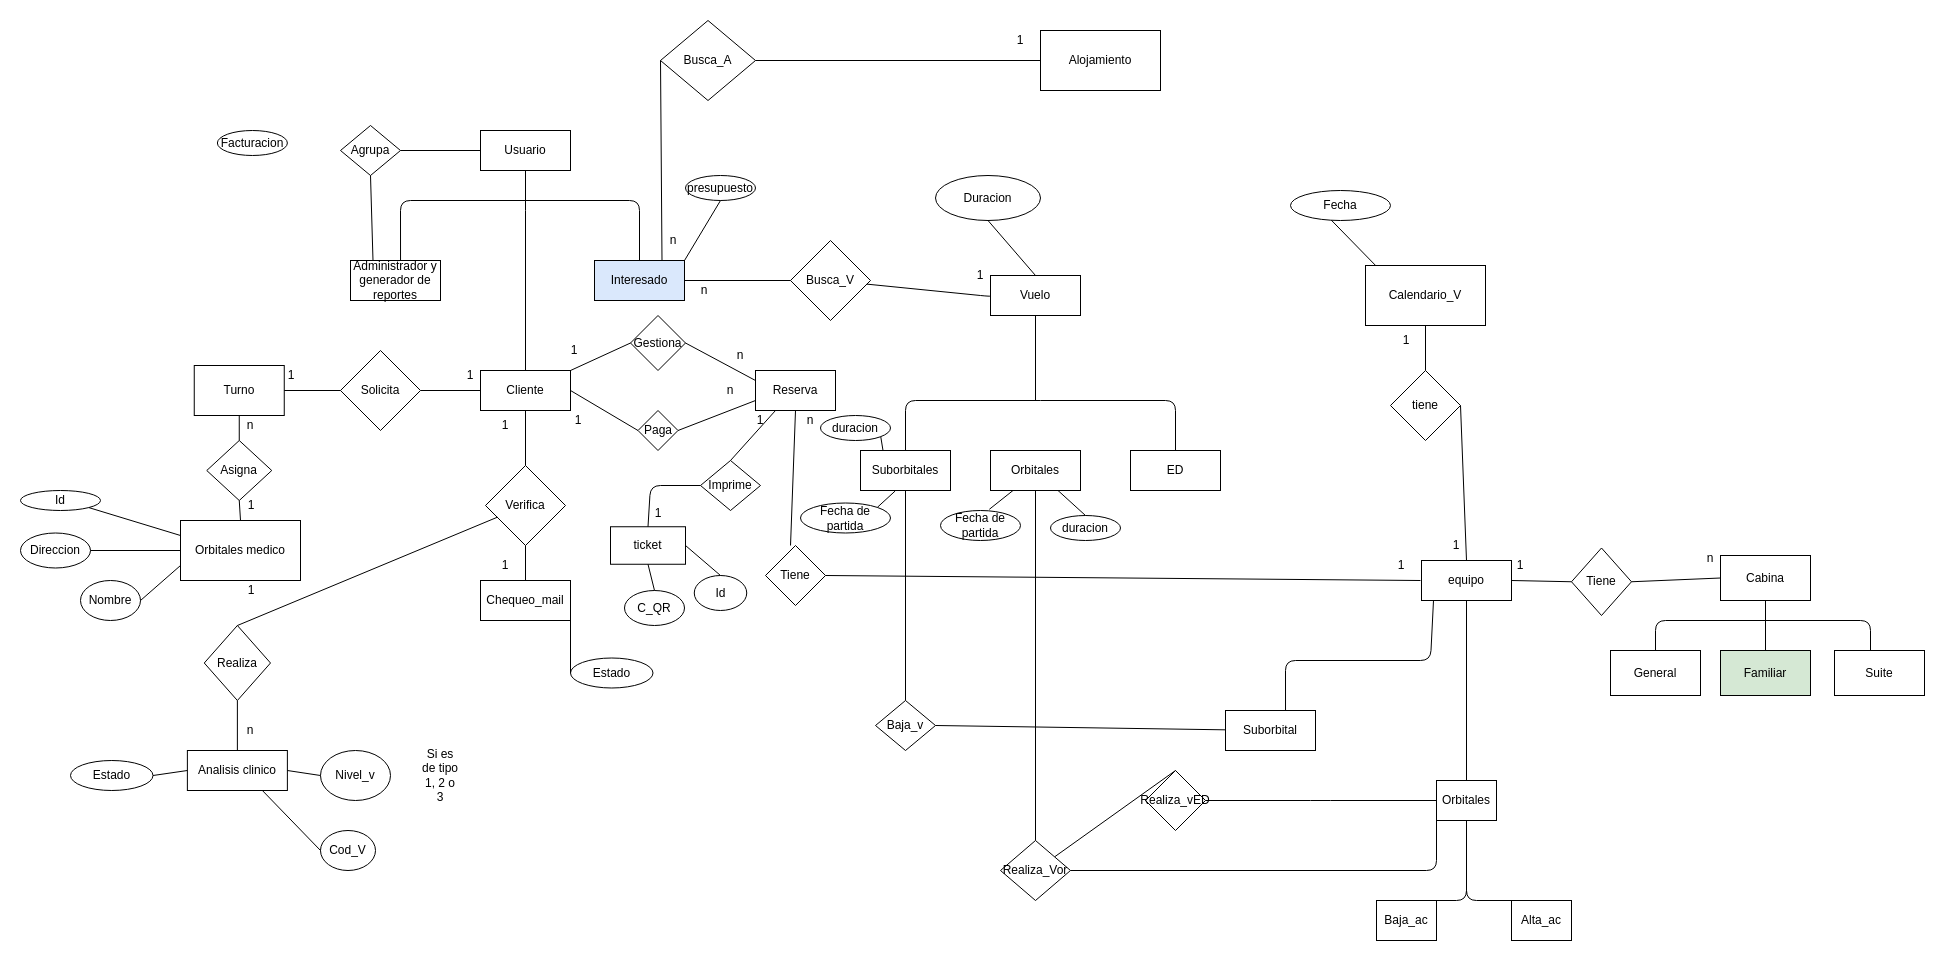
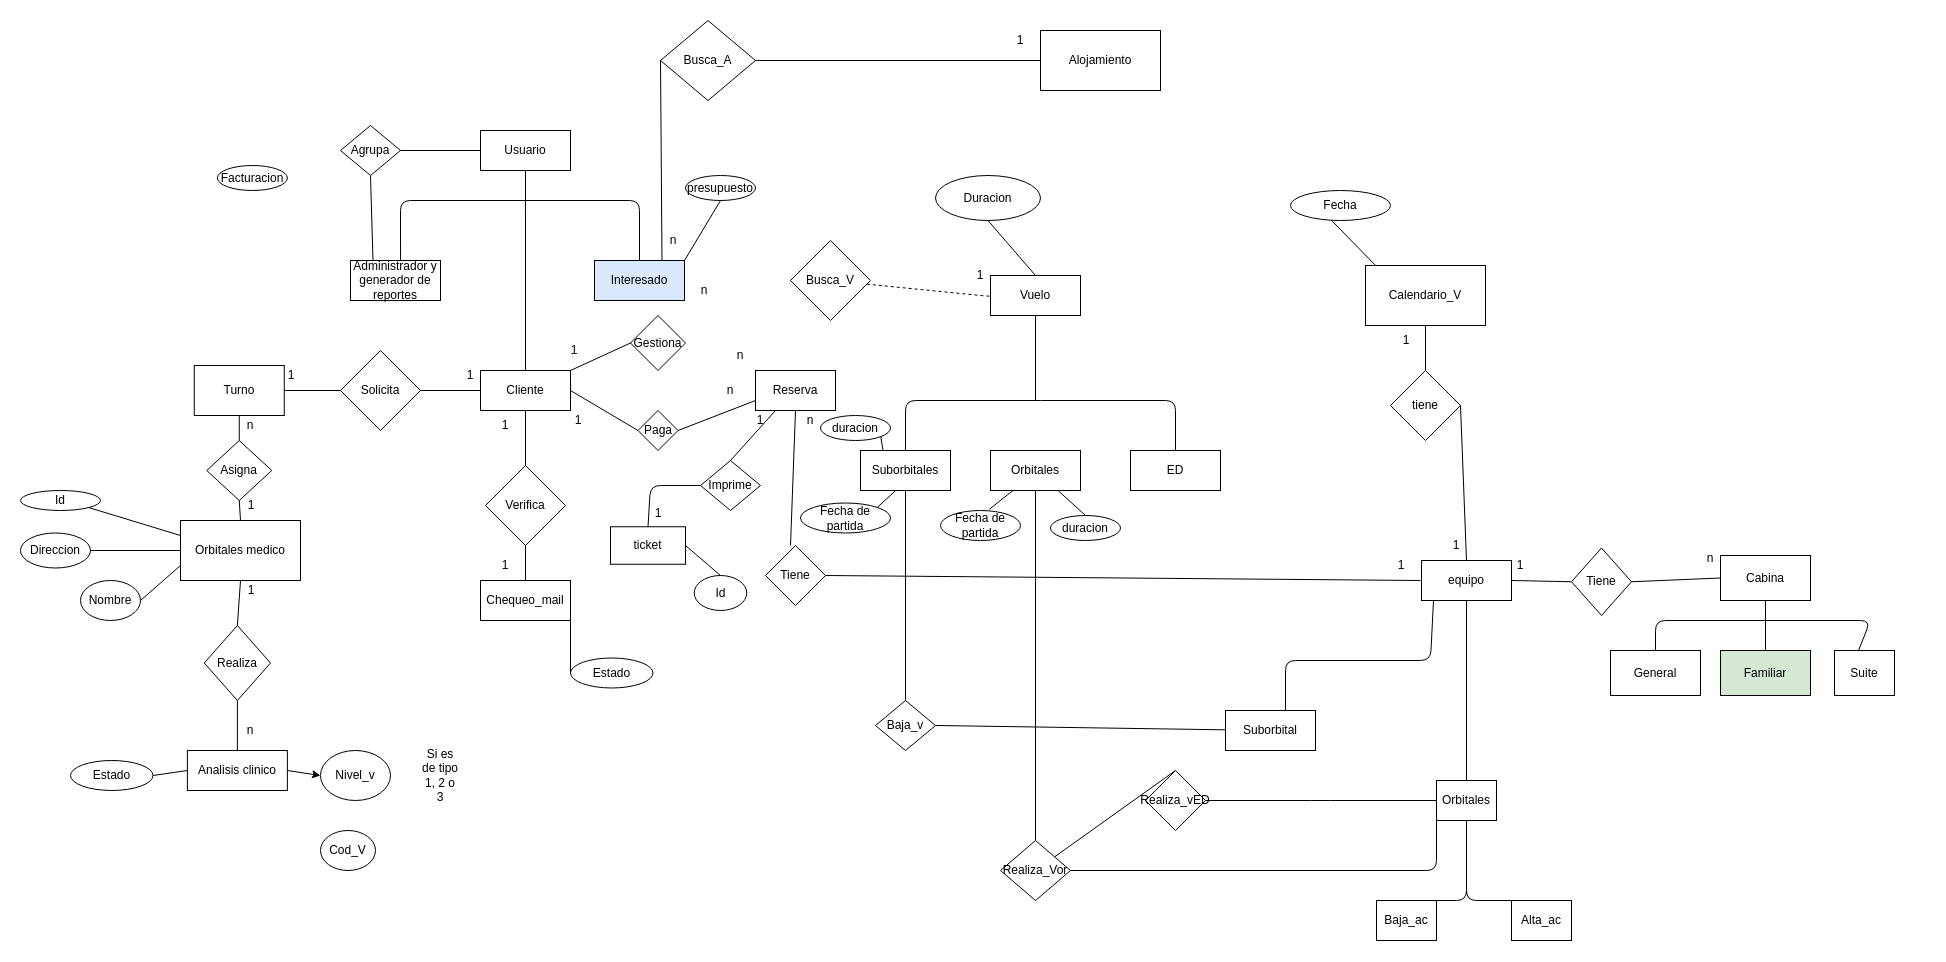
- <mxCell id="35" value="Facturacion" style="ellipse;whiteSpace=wrap;html=1;" vertex="1" parent="1"><mxGeometry x="216.88" y="130" width="70" height="25" as="geometry" /></mxCell>
+ <mxCell id="35" value="Facturacion" style="ellipse;whiteSpace=wrap;html=1;" vertex="1" parent="1"><mxGeometry x="216.88" y="165" width="70" height="25" as="geometry" /></mxCell>
- <mxCell id="30" value="" style="endArrow=none;html=1;exitX=1;exitY=0.5;exitDx=0;exitDy=0;entryX=0;entryY=0.5;entryDx=0;entryDy=0;" edge="1" parent="1" source="5" target="15"><mxGeometry width="50" height="50" relative="1" as="geometry"><mxPoint x="910" y="290" as="sourcePoint" /><mxPoint x="960" y="240" as="targetPoint" /></mxGeometry></mxCell>
- <mxCell id="31" value="" style="endArrow=none;html=1;entryX=0;entryY=0.5;entryDx=0;entryDy=0;" edge="1" parent="1" source="15" target="6"><mxGeometry width="50" height="50" relative="1" as="geometry"><mxPoint x="910" y="290" as="sourcePoint" /><mxPoint x="960" y="240" as="targetPoint" /><Array as="points"><mxPoint x="990" y="296" /></Array></mxGeometry></mxCell>
+ <mxCell id="31" value="" style="endArrow=none;html=1;entryX=0;entryY=0.5;entryDx=0;entryDy=0;dashed=1;" edge="1" parent="1" source="15" target="6"><mxGeometry width="50" height="50" relative="1" as="geometry"><mxPoint x="910" y="290" as="sourcePoint" /><mxPoint x="960" y="240" as="targetPoint" /><Array as="points"><mxPoint x="990" y="296" /></Array></mxGeometry></mxCell>
- <mxCell id="45" value="" style="endArrow=none;html=1;exitX=1;exitY=0.5;exitDx=0;exitDy=0;entryX=0;entryY=0.25;entryDx=0;entryDy=0;" edge="1" parent="1" source="40" target="39"><mxGeometry width="50" height="50" relative="1" as="geometry"><mxPoint x="910" y="540" as="sourcePoint" /><mxPoint x="960" y="490" as="targetPoint" /></mxGeometry></mxCell>
- <mxCell id="65" value="" style="endArrow=none;html=1;exitX=0.5;exitY=0;exitDx=0;exitDy=0;" edge="1" parent="1" source="62" target="9"><mxGeometry width="50" height="50" relative="1" as="geometry"><mxPoint x="370" y="710" as="sourcePoint" /><mxPoint x="420" y="660" as="targetPoint" /></mxGeometry></mxCell>
+ <mxCell id="65" value="" style="endArrow=none;html=1;entryX=0.5;entryY=1;entryDx=0;entryDy=0;exitX=0.5;exitY=0;exitDx=0;exitDy=0;" edge="1" parent="1" source="62" target="54"><mxGeometry width="50" height="50" relative="1" as="geometry"><mxPoint x="370" y="710" as="sourcePoint" /><mxPoint x="420" y="660" as="targetPoint" /></mxGeometry></mxCell>
- <mxCell id="138" value="" style="endArrow=none;html=1;exitX=0.5;exitY=0;exitDx=0;exitDy=0;entryX=0.5;entryY=1;entryDx=0;entryDy=0;" edge="1" parent="1" source="135" target="131"><mxGeometry width="50" height="50" relative="1" as="geometry"><mxPoint x="850" y="630" as="sourcePoint" /><mxPoint x="900" y="580" as="targetPoint" /></mxGeometry></mxCell>
- <mxCell id="135" value="C_QR" style="ellipse;whiteSpace=wrap;html=1;" vertex="1" parent="1"><mxGeometry x="624" y="590" width="60" height="35" as="geometry" /></mxCell>
- <mxCell id="99" value="Suite" style="rounded=0;whiteSpace=wrap;html=1;" vertex="1" parent="1"><mxGeometry x="1834" y="650" width="90" height="45" as="geometry" /></mxCell>
+ <mxCell id="99" value="Suite" style="rounded=0;whiteSpace=wrap;html=1;" vertex="1" parent="1"><mxGeometry x="1834" y="650" width="60" height="45" as="geometry" /></mxCell>
- <mxCell id="142" value="" style="endArrow=none;html=1;exitX=1;exitY=0.5;exitDx=0;exitDy=0;entryX=0;entryY=0.5;entryDx=0;entryDy=0;" edge="1" parent="1" source="63" target="53"><mxGeometry width="50" height="50" relative="1" as="geometry"><mxPoint x="500" y="820" as="sourcePoint" /><mxPoint x="550" y="770" as="targetPoint" /></mxGeometry></mxCell>
+ <mxCell id="142" value="" style="endArrow=classic;html=1;exitX=1;exitY=0.5;exitDx=0;exitDy=0;entryX=0;entryY=0.5;entryDx=0;entryDy=0;" edge="1" parent="1" source="63" target="53"><mxGeometry width="50" height="50" relative="1" as="geometry"><mxPoint x="500" y="820" as="sourcePoint" /><mxPoint x="550" y="770" as="targetPoint" /></mxGeometry></mxCell>
- <mxCell id="143" value="" style="endArrow=none;html=1;exitX=0.75;exitY=1;exitDx=0;exitDy=0;entryX=0;entryY=0.5;entryDx=0;entryDy=0;" edge="1" parent="1" source="63" target="58"><mxGeometry width="50" height="50" relative="1" as="geometry"><mxPoint x="500" y="820" as="sourcePoint" /><mxPoint x="550" y="770" as="targetPoint" /></mxGeometry></mxCell>
